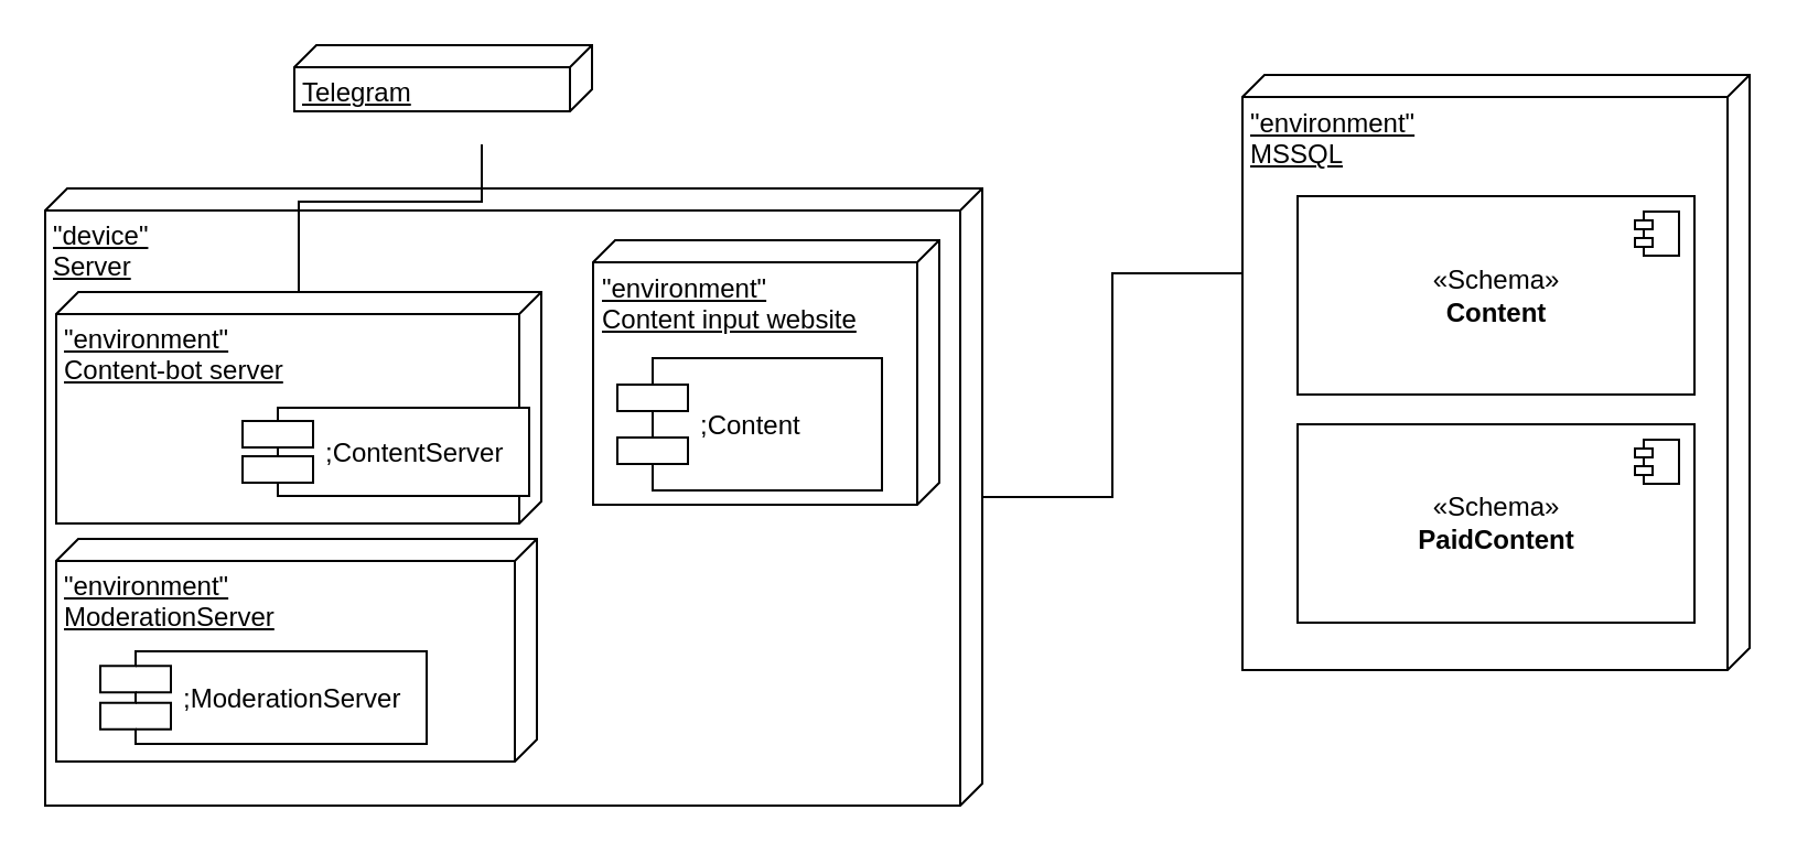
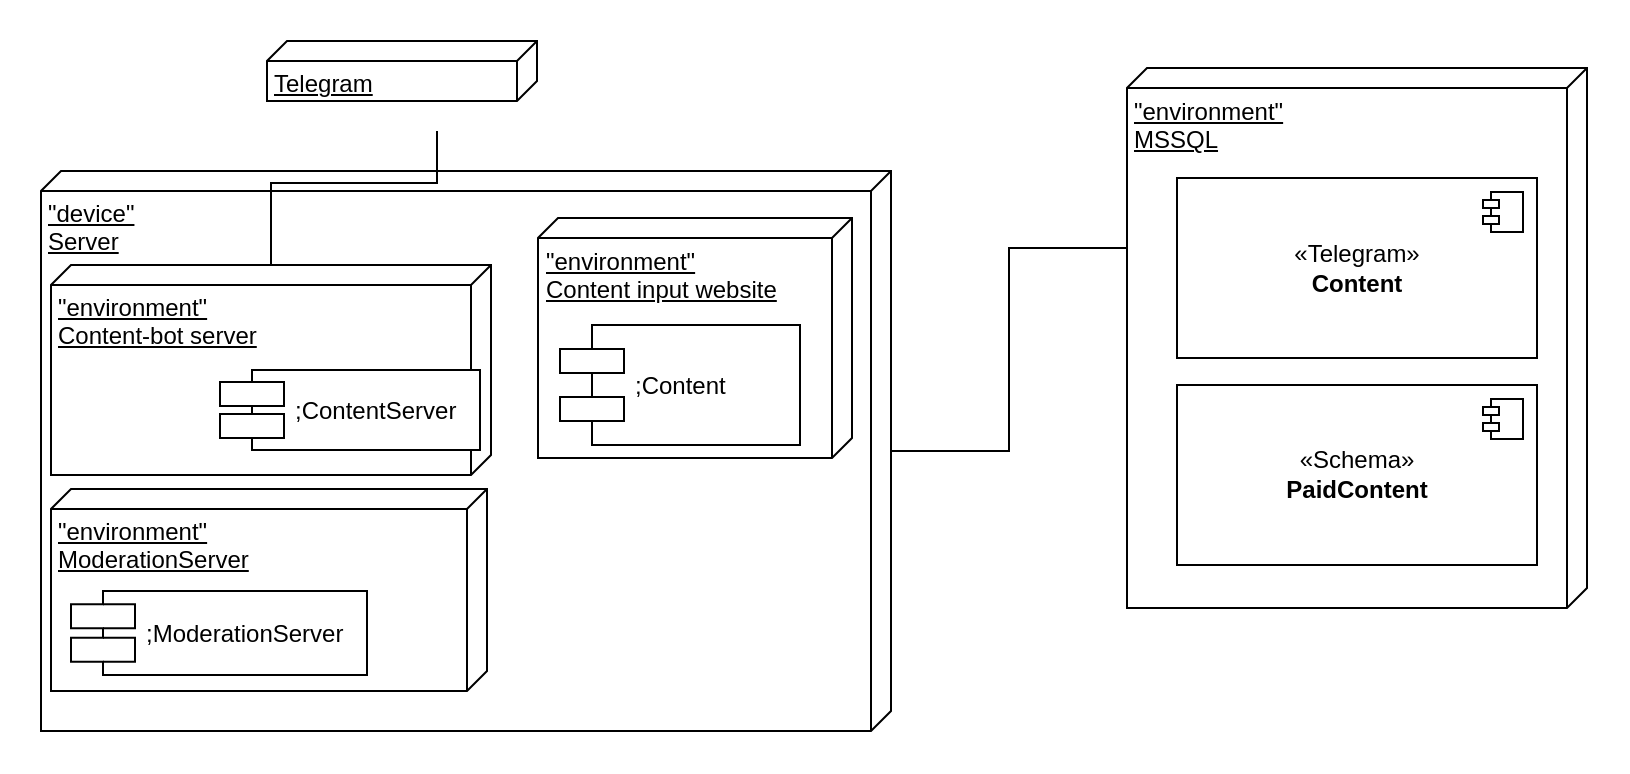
- <mxCell id="10" value="«Schema»&lt;br&gt;&lt;b&gt;Content&lt;/b&gt;&lt;br&gt;" style="html=1;" vertex="1" parent="1"><mxGeometry x="588" y="88.5" width="180" height="90" as="geometry" /></mxCell>
+ <mxCell id="10" value="«Telegram»&lt;br&gt;&lt;b&gt;Content&lt;/b&gt;&lt;br&gt;" style="html=1;" vertex="1" parent="1"><mxGeometry x="588" y="88.5" width="180" height="90" as="geometry" /></mxCell>
- <mxCell id="15" value=";ModerationServer" style="shape=component;align=left;spacingLeft=36;" vertex="1" parent="1"><mxGeometry x="45" y="295" width="148" height="42" as="geometry" /></mxCell>
+ <mxCell id="15" value=";ModerationServer" style="shape=component;align=left;spacingLeft=36;" vertex="1" parent="1"><mxGeometry x="35" y="295" width="148" height="42" as="geometry" /></mxCell>
